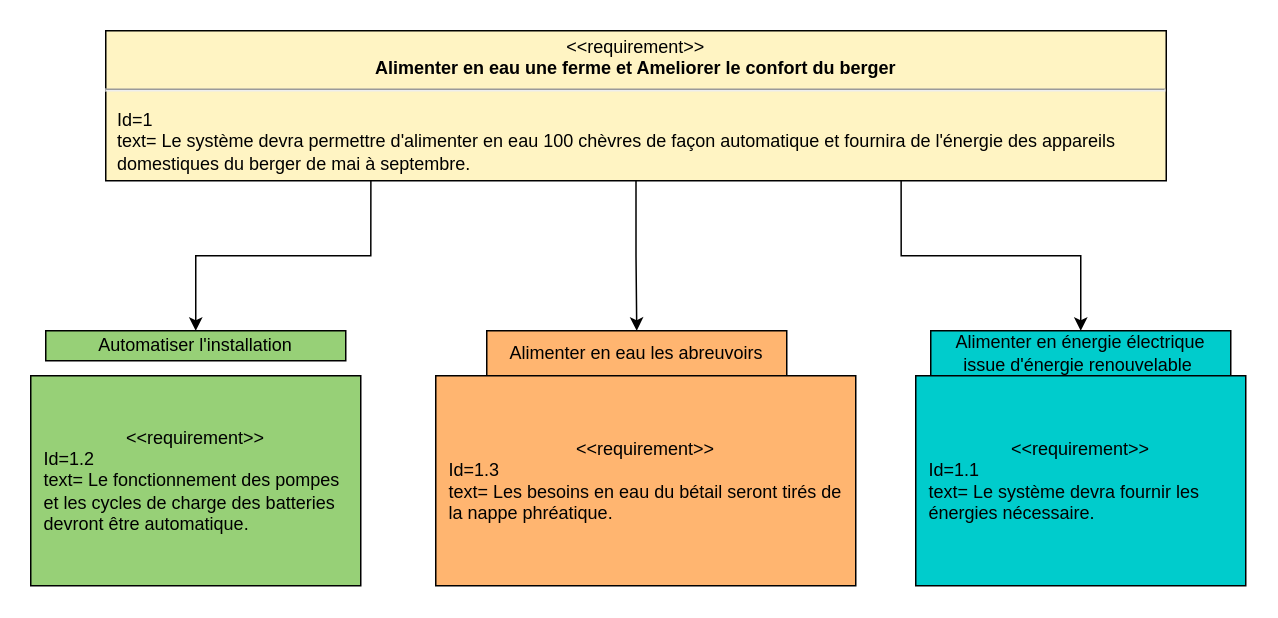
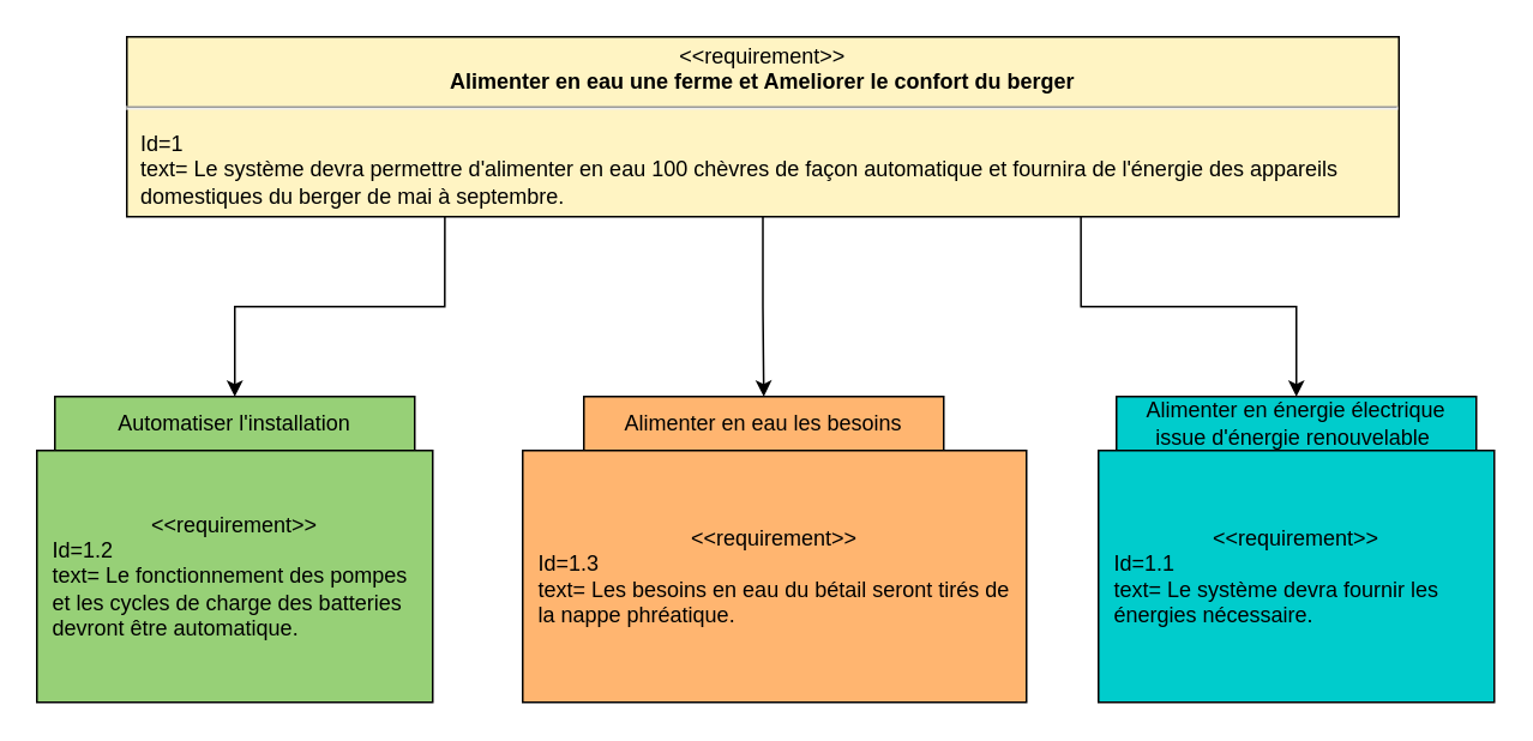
- <mxCell id="6" value="Automatiser l'installation" style="rounded=0;whiteSpace=wrap;html=1;fillColor=#97D077;" vertex="1" parent="1"><mxGeometry x="30" y="220" width="200" height="20" as="geometry" /></mxCell>
+ <mxCell id="6" value="Automatiser l'installation" style="rounded=0;whiteSpace=wrap;html=1;fillColor=#97D077;" vertex="1" parent="1"><mxGeometry x="30" y="220" width="200" height="30" as="geometry" /></mxCell>
- <mxCell id="8" value="Alimenter en eau les abreuvoirs" style="rounded=0;whiteSpace=wrap;html=1;fillColor=#FFB570;" vertex="1" parent="1"><mxGeometry x="324" y="220" width="200" height="30" as="geometry" /></mxCell>
+ <mxCell id="8" value="Alimenter en eau les besoins" style="rounded=0;whiteSpace=wrap;html=1;fillColor=#FFB570;" vertex="1" parent="1"><mxGeometry x="324" y="220" width="200" height="30" as="geometry" /></mxCell>
